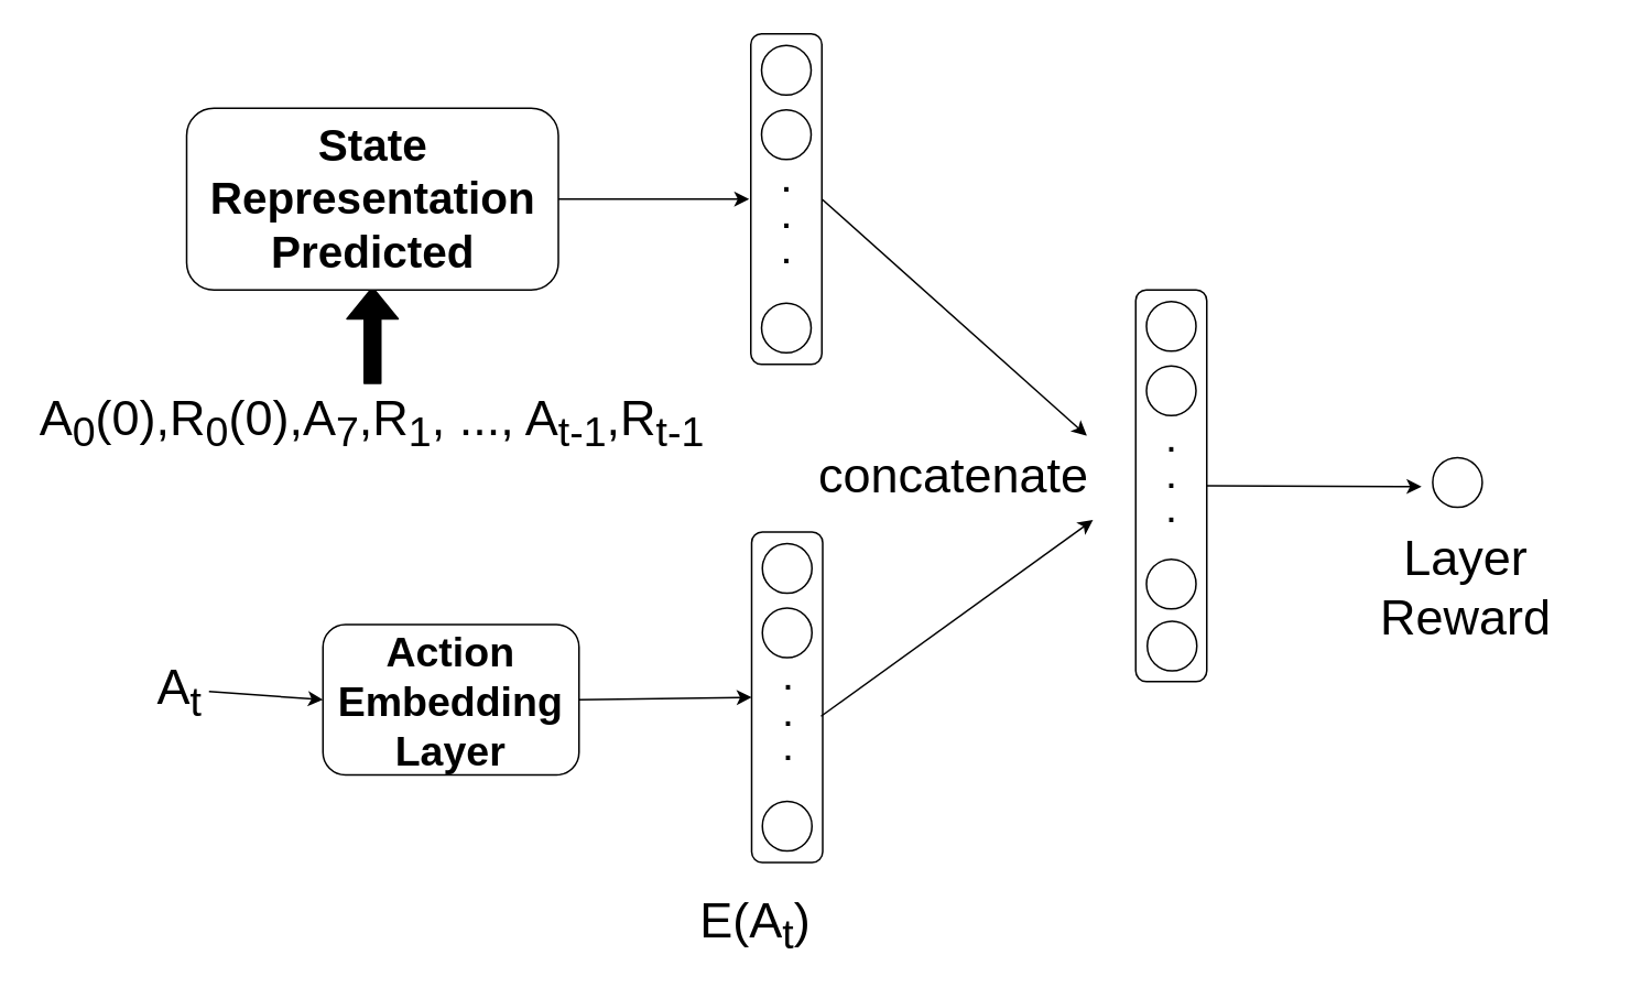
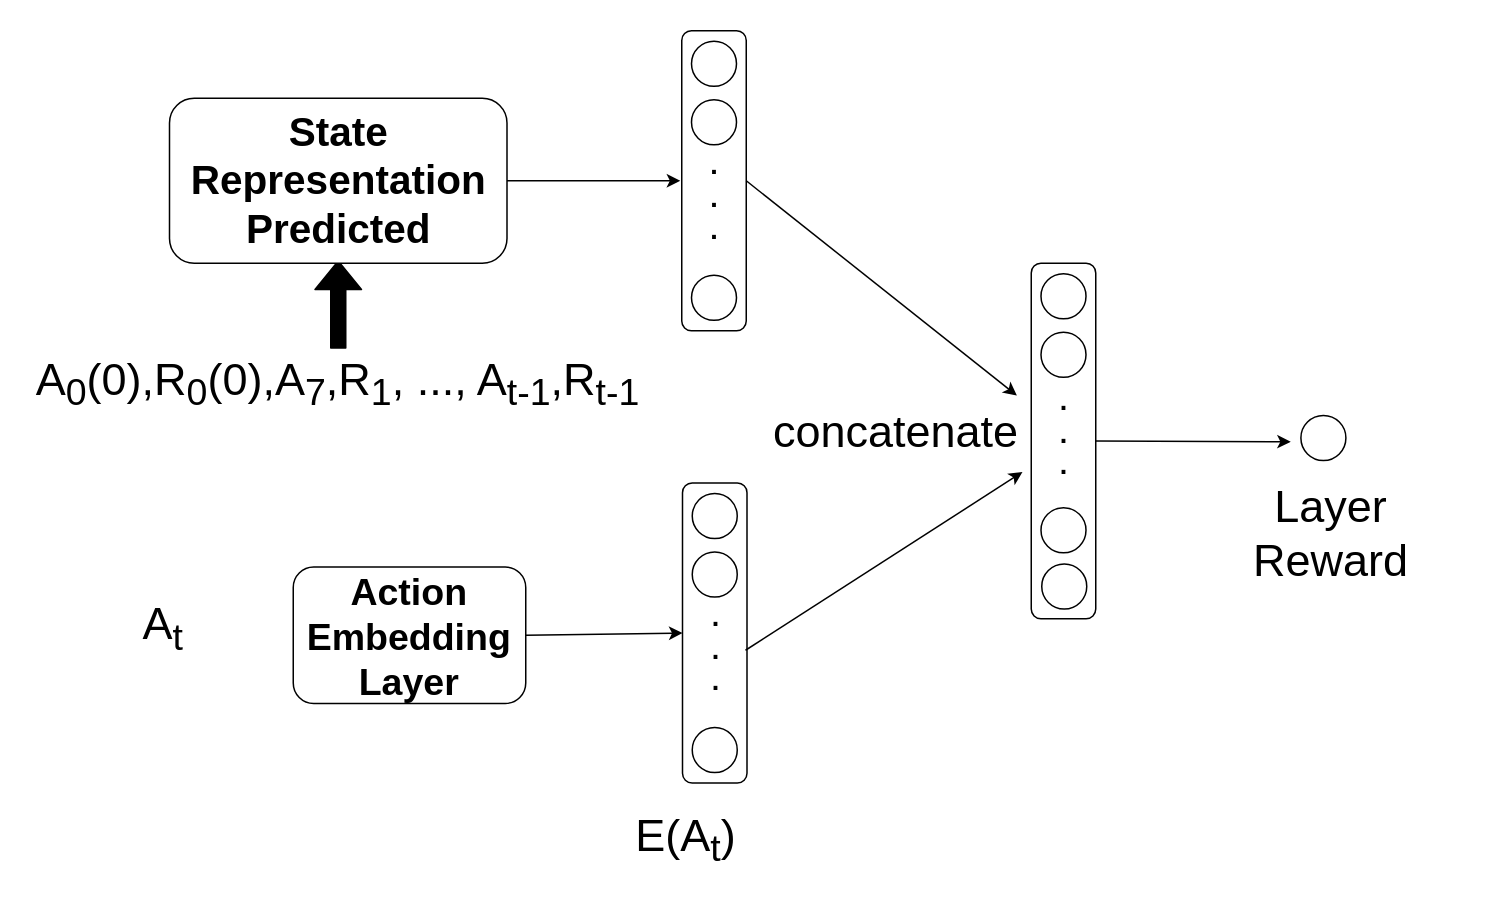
- <mxCell id="31" value="&lt;font style=&quot;font-size: 30px&quot;&gt;concatenate&lt;/font&gt;" style="text;html=1;strokeColor=none;fillColor=none;align=center;verticalAlign=middle;whiteSpace=wrap;rounded=0;dashed=1;" vertex="1" parent="1"><mxGeometry x="491.5" y="263" width="170" height="47" as="geometry" /></mxCell>
+ <mxCell id="31" value="&lt;font style=&quot;font-size: 30px&quot;&gt;concatenate&lt;/font&gt;" style="text;html=1;strokeColor=none;fillColor=none;align=center;verticalAlign=middle;whiteSpace=wrap;rounded=0;dashed=1;" vertex="1" parent="1"><mxGeometry x="511.5" y="263" width="170" height="47" as="geometry" /></mxCell>
- <mxCell id="14" value="" style="endArrow=classic;html=1;fillColor=#000000;exitX=1;exitY=0.5;exitDx=0;exitDy=0;entryX=0;entryY=0.5;entryDx=0;entryDy=0;" edge="1" parent="1" source="13" target="15"><mxGeometry width="50" height="50" relative="1" as="geometry"><mxPoint x="-108.5" y="481.5" as="sourcePoint" /><mxPoint x="111.5" y="471.5" as="targetPoint" /></mxGeometry></mxCell>
